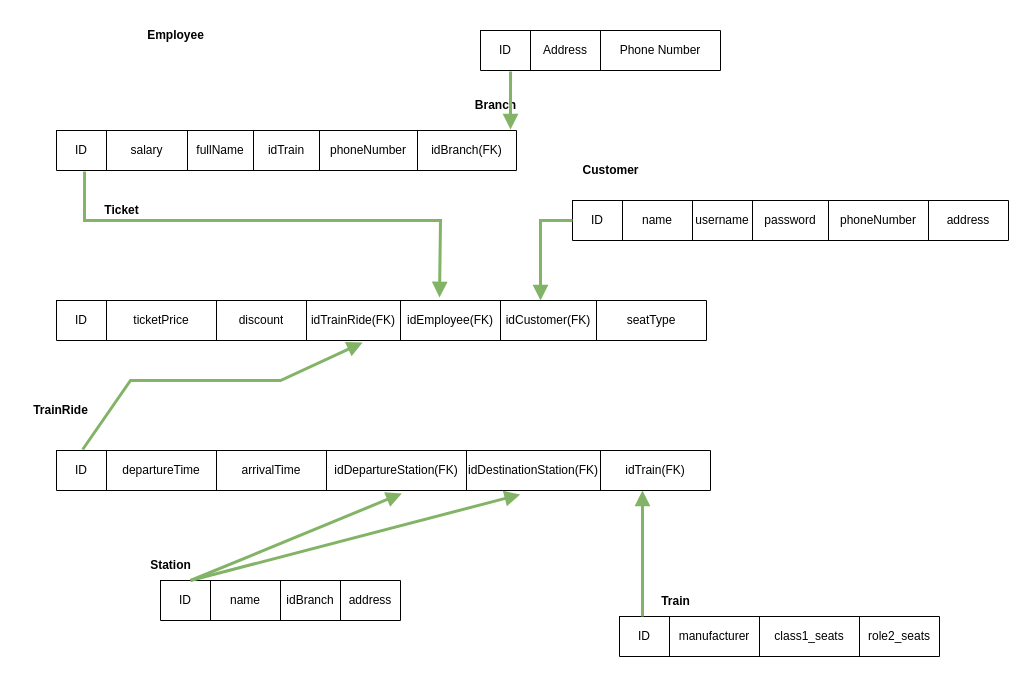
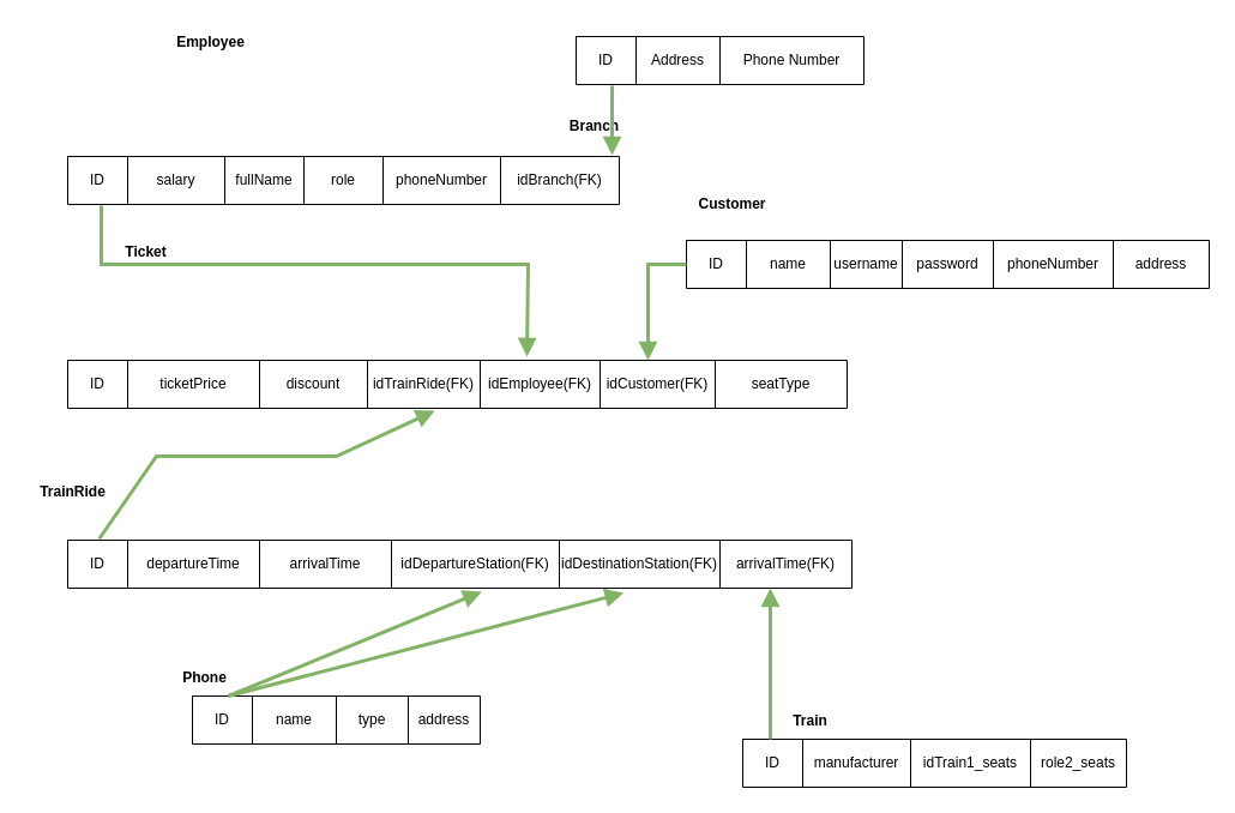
- <mxCell id="12" value="idTrain" style="shape=partialRectangle;html=1;whiteSpace=wrap;connectable=0;strokeColor=inherit;overflow=hidden;fillColor=none;top=0;left=0;bottom=0;right=0;pointerEvents=1;" parent="8" vertex="1"><mxGeometry x="197" width="66" height="40" as="geometry"><mxRectangle width="66" height="40" as="alternateBounds" /></mxGeometry></mxCell>
+ <mxCell id="12" value="role" style="shape=partialRectangle;html=1;whiteSpace=wrap;connectable=0;strokeColor=inherit;overflow=hidden;fillColor=none;top=0;left=0;bottom=0;right=0;pointerEvents=1;" parent="8" vertex="1"><mxGeometry x="197" width="66" height="40" as="geometry"><mxRectangle width="66" height="40" as="alternateBounds" /></mxGeometry></mxCell>
- <mxCell id="39" value="idTrain(FK)" style="shape=partialRectangle;html=1;whiteSpace=wrap;connectable=0;strokeColor=inherit;overflow=hidden;fillColor=none;top=0;left=0;bottom=0;right=0;pointerEvents=1;" parent="33" vertex="1"><mxGeometry x="544" width="110" height="40" as="geometry"><mxRectangle width="110" height="40" as="alternateBounds" /></mxGeometry></mxCell>
+ <mxCell id="39" value="arrivalTime(FK)" style="shape=partialRectangle;html=1;whiteSpace=wrap;connectable=0;strokeColor=inherit;overflow=hidden;fillColor=none;top=0;left=0;bottom=0;right=0;pointerEvents=1;" parent="33" vertex="1"><mxGeometry x="544" width="110" height="40" as="geometry"><mxRectangle width="110" height="40" as="alternateBounds" /></mxGeometry></mxCell>
- <mxCell id="53" value="&lt;b&gt;Station&lt;/b&gt;" style="text;html=1;align=center;verticalAlign=middle;resizable=0;points=[];autosize=1;strokeColor=none;fillColor=none;" parent="1" vertex="1"><mxGeometry x="140" y="550" width="60" height="30" as="geometry" /></mxCell>
+ <mxCell id="53" value="&lt;b&gt;Phone&lt;/b&gt;" style="text;html=1;align=center;verticalAlign=middle;resizable=0;points=[];autosize=1;strokeColor=none;fillColor=none;" parent="1" vertex="1"><mxGeometry x="140" y="550" width="60" height="30" as="geometry" /></mxCell>
- <mxCell id="44" value="idBranch" style="shape=partialRectangle;html=1;whiteSpace=wrap;connectable=0;strokeColor=inherit;overflow=hidden;fillColor=none;top=0;left=0;bottom=0;right=0;pointerEvents=1;" parent="41" vertex="1"><mxGeometry x="120" width="60" height="40" as="geometry"><mxRectangle width="60" height="40" as="alternateBounds" /></mxGeometry></mxCell>
+ <mxCell id="44" value="type" style="shape=partialRectangle;html=1;whiteSpace=wrap;connectable=0;strokeColor=inherit;overflow=hidden;fillColor=none;top=0;left=0;bottom=0;right=0;pointerEvents=1;" parent="41" vertex="1"><mxGeometry x="120" width="60" height="40" as="geometry"><mxRectangle width="60" height="40" as="alternateBounds" /></mxGeometry></mxCell>
- <mxCell id="50" value="class1_seats" style="shape=partialRectangle;html=1;whiteSpace=wrap;connectable=0;strokeColor=inherit;overflow=hidden;fillColor=none;top=0;left=0;bottom=0;right=0;pointerEvents=1;" parent="47" vertex="1"><mxGeometry x="140" width="100" height="40" as="geometry"><mxRectangle width="100" height="40" as="alternateBounds" /></mxGeometry></mxCell>
+ <mxCell id="50" value="idTrain1_seats" style="shape=partialRectangle;html=1;whiteSpace=wrap;connectable=0;strokeColor=inherit;overflow=hidden;fillColor=none;top=0;left=0;bottom=0;right=0;pointerEvents=1;" parent="47" vertex="1"><mxGeometry x="140" width="100" height="40" as="geometry"><mxRectangle width="100" height="40" as="alternateBounds" /></mxGeometry></mxCell>
